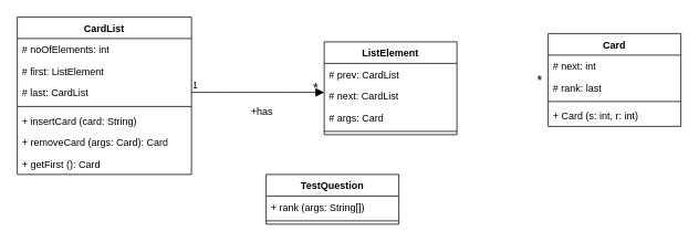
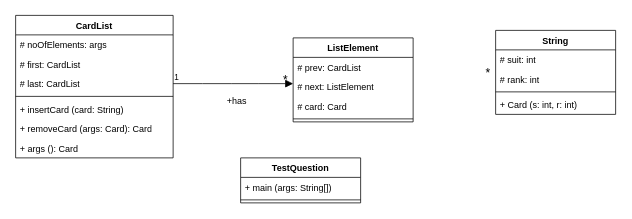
- <mxCell id="5" value="Card" style="swimlane;fontStyle=1;align=center;verticalAlign=top;childLayout=stackLayout;horizontal=1;startSize=26;horizontalStack=0;resizeParent=1;resizeParentMax=0;resizeLast=0;collapsible=1;marginBottom=0;whiteSpace=wrap;html=1;" parent="1" vertex="1"><mxGeometry x="660" y="40" width="160" height="112" as="geometry" /></mxCell>
+ <mxCell id="5" value="String" style="swimlane;fontStyle=1;align=center;verticalAlign=top;childLayout=stackLayout;horizontal=1;startSize=26;horizontalStack=0;resizeParent=1;resizeParentMax=0;resizeLast=0;collapsible=1;marginBottom=0;whiteSpace=wrap;html=1;" parent="1" vertex="1"><mxGeometry x="660" y="40" width="160" height="112" as="geometry" /></mxCell>
- <mxCell id="16" value="# noOfElements: int" style="text;strokeColor=none;fillColor=none;align=left;verticalAlign=top;spacingLeft=4;spacingRight=4;overflow=hidden;rotatable=0;points=[[0,0.5],[1,0.5]];portConstraint=eastwest;whiteSpace=wrap;html=1;" parent="15" vertex="1"><mxGeometry y="26" width="210" height="26" as="geometry" /></mxCell>
+ <mxCell id="16" value="# noOfElements: args" style="text;strokeColor=none;fillColor=none;align=left;verticalAlign=top;spacingLeft=4;spacingRight=4;overflow=hidden;rotatable=0;points=[[0,0.5],[1,0.5]];portConstraint=eastwest;whiteSpace=wrap;html=1;" parent="15" vertex="1"><mxGeometry y="26" width="210" height="26" as="geometry" /></mxCell>
- <mxCell id="6" value="# next: int" style="text;strokeColor=none;fillColor=none;align=left;verticalAlign=top;spacingLeft=4;spacingRight=4;overflow=hidden;rotatable=0;points=[[0,0.5],[1,0.5]];portConstraint=eastwest;whiteSpace=wrap;html=1;" parent="5" vertex="1"><mxGeometry y="26" width="160" height="26" as="geometry" /></mxCell>
+ <mxCell id="6" value="# suit: int" style="text;strokeColor=none;fillColor=none;align=left;verticalAlign=top;spacingLeft=4;spacingRight=4;overflow=hidden;rotatable=0;points=[[0,0.5],[1,0.5]];portConstraint=eastwest;whiteSpace=wrap;html=1;" parent="5" vertex="1"><mxGeometry y="26" width="160" height="26" as="geometry" /></mxCell>
- <mxCell id="17" value="# first: ListElement" style="text;strokeColor=none;fillColor=none;align=left;verticalAlign=top;spacingLeft=4;spacingRight=4;overflow=hidden;rotatable=0;points=[[0,0.5],[1,0.5]];portConstraint=eastwest;whiteSpace=wrap;html=1;" parent="15" vertex="1"><mxGeometry y="52" width="210" height="26" as="geometry" /></mxCell>
+ <mxCell id="17" value="# first: CardList" style="text;strokeColor=none;fillColor=none;align=left;verticalAlign=top;spacingLeft=4;spacingRight=4;overflow=hidden;rotatable=0;points=[[0,0.5],[1,0.5]];portConstraint=eastwest;whiteSpace=wrap;html=1;" parent="15" vertex="1"><mxGeometry y="52" width="210" height="26" as="geometry" /></mxCell>
- <mxCell id="7" value="# rank: last" style="text;strokeColor=none;fillColor=none;align=left;verticalAlign=top;spacingLeft=4;spacingRight=4;overflow=hidden;rotatable=0;points=[[0,0.5],[1,0.5]];portConstraint=eastwest;whiteSpace=wrap;html=1;" vertex="1" parent="5"><mxGeometry y="52" width="160" height="26" as="geometry" /></mxCell>
+ <mxCell id="7" value="# rank: int" style="text;strokeColor=none;fillColor=none;align=left;verticalAlign=top;spacingLeft=4;spacingRight=4;overflow=hidden;rotatable=0;points=[[0,0.5],[1,0.5]];portConstraint=eastwest;whiteSpace=wrap;html=1;" vertex="1" parent="5"><mxGeometry y="52" width="160" height="26" as="geometry" /></mxCell>
- <mxCell id="12" value="# next: CardList" style="text;strokeColor=none;fillColor=none;align=left;verticalAlign=top;spacingLeft=4;spacingRight=4;overflow=hidden;rotatable=0;points=[[0,0.5],[1,0.5]];portConstraint=eastwest;whiteSpace=wrap;html=1;" vertex="1" parent="10"><mxGeometry y="52" width="160" height="26" as="geometry" /></mxCell>
+ <mxCell id="12" value="# next: ListElement" style="text;strokeColor=none;fillColor=none;align=left;verticalAlign=top;spacingLeft=4;spacingRight=4;overflow=hidden;rotatable=0;points=[[0,0.5],[1,0.5]];portConstraint=eastwest;whiteSpace=wrap;html=1;" vertex="1" parent="10"><mxGeometry y="52" width="160" height="26" as="geometry" /></mxCell>
- <mxCell id="13" value="# args: Card" style="text;strokeColor=none;fillColor=none;align=left;verticalAlign=top;spacingLeft=4;spacingRight=4;overflow=hidden;rotatable=0;points=[[0,0.5],[1,0.5]];portConstraint=eastwest;whiteSpace=wrap;html=1;" vertex="1" parent="10"><mxGeometry y="78" width="160" height="26" as="geometry" /></mxCell>
+ <mxCell id="13" value="# card: Card" style="text;strokeColor=none;fillColor=none;align=left;verticalAlign=top;spacingLeft=4;spacingRight=4;overflow=hidden;rotatable=0;points=[[0,0.5],[1,0.5]];portConstraint=eastwest;whiteSpace=wrap;html=1;" vertex="1" parent="10"><mxGeometry y="78" width="160" height="26" as="geometry" /></mxCell>
- <mxCell id="22" value="+ getFirst (): Card" style="text;strokeColor=none;fillColor=none;align=left;verticalAlign=top;spacingLeft=4;spacingRight=4;overflow=hidden;rotatable=0;points=[[0,0.5],[1,0.5]];portConstraint=eastwest;whiteSpace=wrap;html=1;" vertex="1" parent="15"><mxGeometry y="164" width="210" height="26" as="geometry" /></mxCell>
+ <mxCell id="22" value="+ args (): Card" style="text;strokeColor=none;fillColor=none;align=left;verticalAlign=top;spacingLeft=4;spacingRight=4;overflow=hidden;rotatable=0;points=[[0,0.5],[1,0.5]];portConstraint=eastwest;whiteSpace=wrap;html=1;" vertex="1" parent="15"><mxGeometry y="164" width="210" height="26" as="geometry" /></mxCell>
- <mxCell id="3" value="+ rank (args: String[])" style="text;strokeColor=none;fillColor=none;align=left;verticalAlign=top;spacingLeft=4;spacingRight=4;overflow=hidden;rotatable=0;points=[[0,0.5],[1,0.5]];portConstraint=eastwest;whiteSpace=wrap;html=1;" parent="2" vertex="1"><mxGeometry y="26" width="160" height="26" as="geometry" /></mxCell>
+ <mxCell id="3" value="+ main (args: String[])" style="text;strokeColor=none;fillColor=none;align=left;verticalAlign=top;spacingLeft=4;spacingRight=4;overflow=hidden;rotatable=0;points=[[0,0.5],[1,0.5]];portConstraint=eastwest;whiteSpace=wrap;html=1;" parent="2" vertex="1"><mxGeometry y="26" width="160" height="26" as="geometry" /></mxCell>
